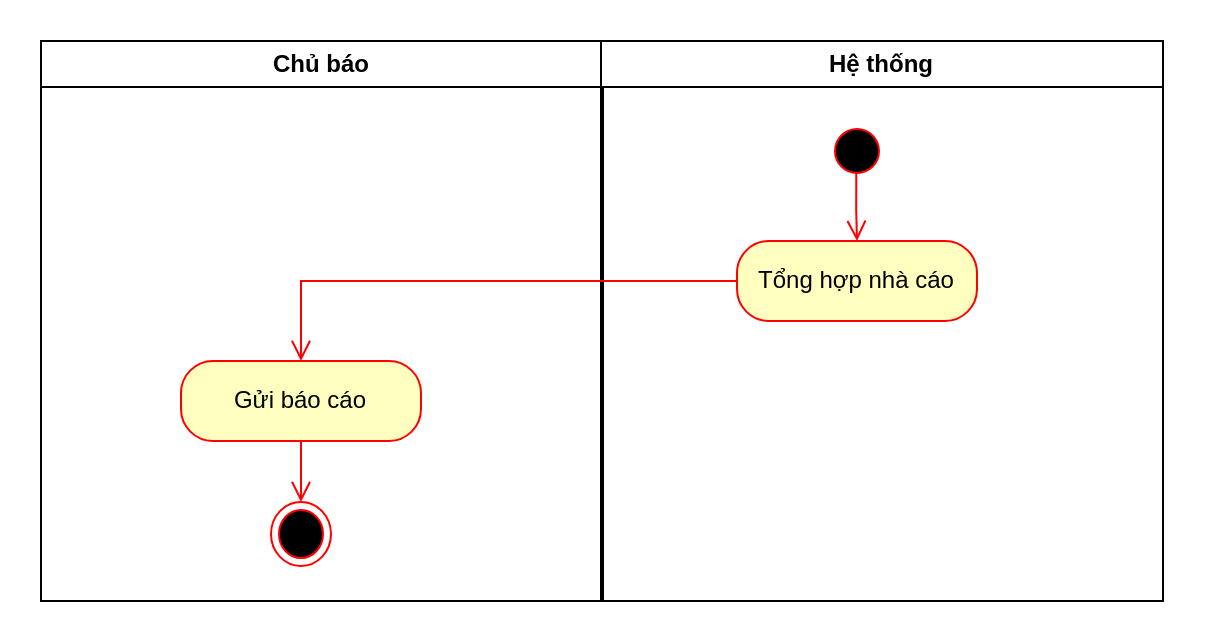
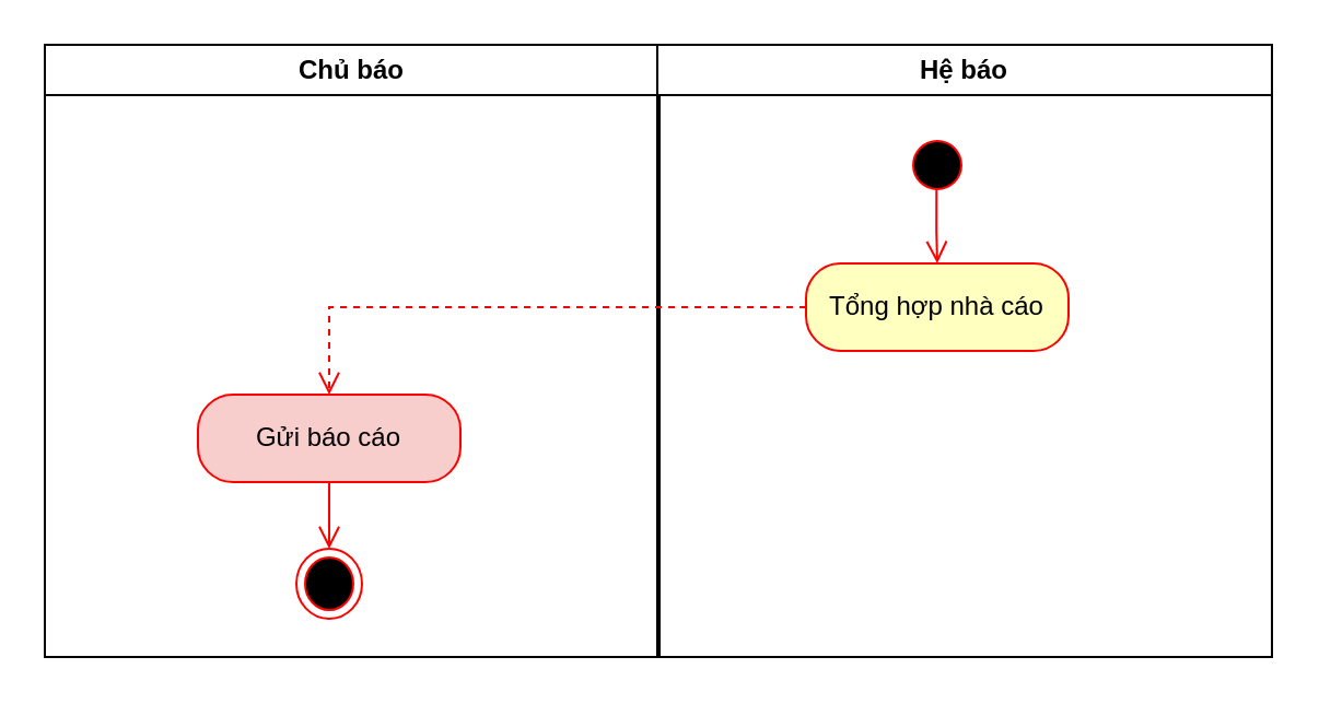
- <mxCell id="6" value="Hệ thống" style="swimlane;whiteSpace=wrap" parent="1" vertex="1"><mxGeometry x="300" y="20" width="281" height="280" as="geometry" /></mxCell>
+ <mxCell id="6" value="Hệ báo" style="swimlane;whiteSpace=wrap" parent="1" vertex="1"><mxGeometry x="300" y="20" width="281" height="280" as="geometry" /></mxCell>
- <mxCell id="10" value="" style="edgeStyle=orthogonalEdgeStyle;html=1;verticalAlign=bottom;endArrow=open;endSize=8;strokeColor=#ff0000;rounded=0;exitX=0;exitY=0.5;exitDx=0;exitDy=0;entryX=0.5;entryY=0;entryDx=0;entryDy=0;" parent="1" source="7" target="3" edge="1"><mxGeometry relative="1" as="geometry"><mxPoint x="150" y="140" as="targetPoint" /><Array as="points" /><mxPoint x="190" y="110" as="sourcePoint" /></mxGeometry></mxCell>
+ <mxCell id="10" value="" style="edgeStyle=orthogonalEdgeStyle;html=1;verticalAlign=bottom;endArrow=open;endSize=8;strokeColor=#ff0000;rounded=0;exitX=0;exitY=0.5;exitDx=0;exitDy=0;entryX=0.5;entryY=0;entryDx=0;entryDy=0;dashed=1;" parent="1" source="7" target="3" edge="1"><mxGeometry relative="1" as="geometry"><mxPoint x="150" y="140" as="targetPoint" /><Array as="points" /><mxPoint x="190" y="110" as="sourcePoint" /></mxGeometry></mxCell>
- <mxCell id="3" value="Gửi báo cáo" style="rounded=1;whiteSpace=wrap;html=1;arcSize=40;fontColor=#000000;fillColor=#ffffc0;strokeColor=#ff0000;" parent="2" vertex="1"><mxGeometry x="70" y="160" width="120" height="40" as="geometry" /></mxCell>
+ <mxCell id="3" value="Gửi báo cáo" style="rounded=1;whiteSpace=wrap;html=1;arcSize=40;fontColor=#000000;fillColor=#f8cecc;strokeColor=#ff0000;" parent="2" vertex="1"><mxGeometry x="70" y="160" width="120" height="40" as="geometry" /></mxCell>
